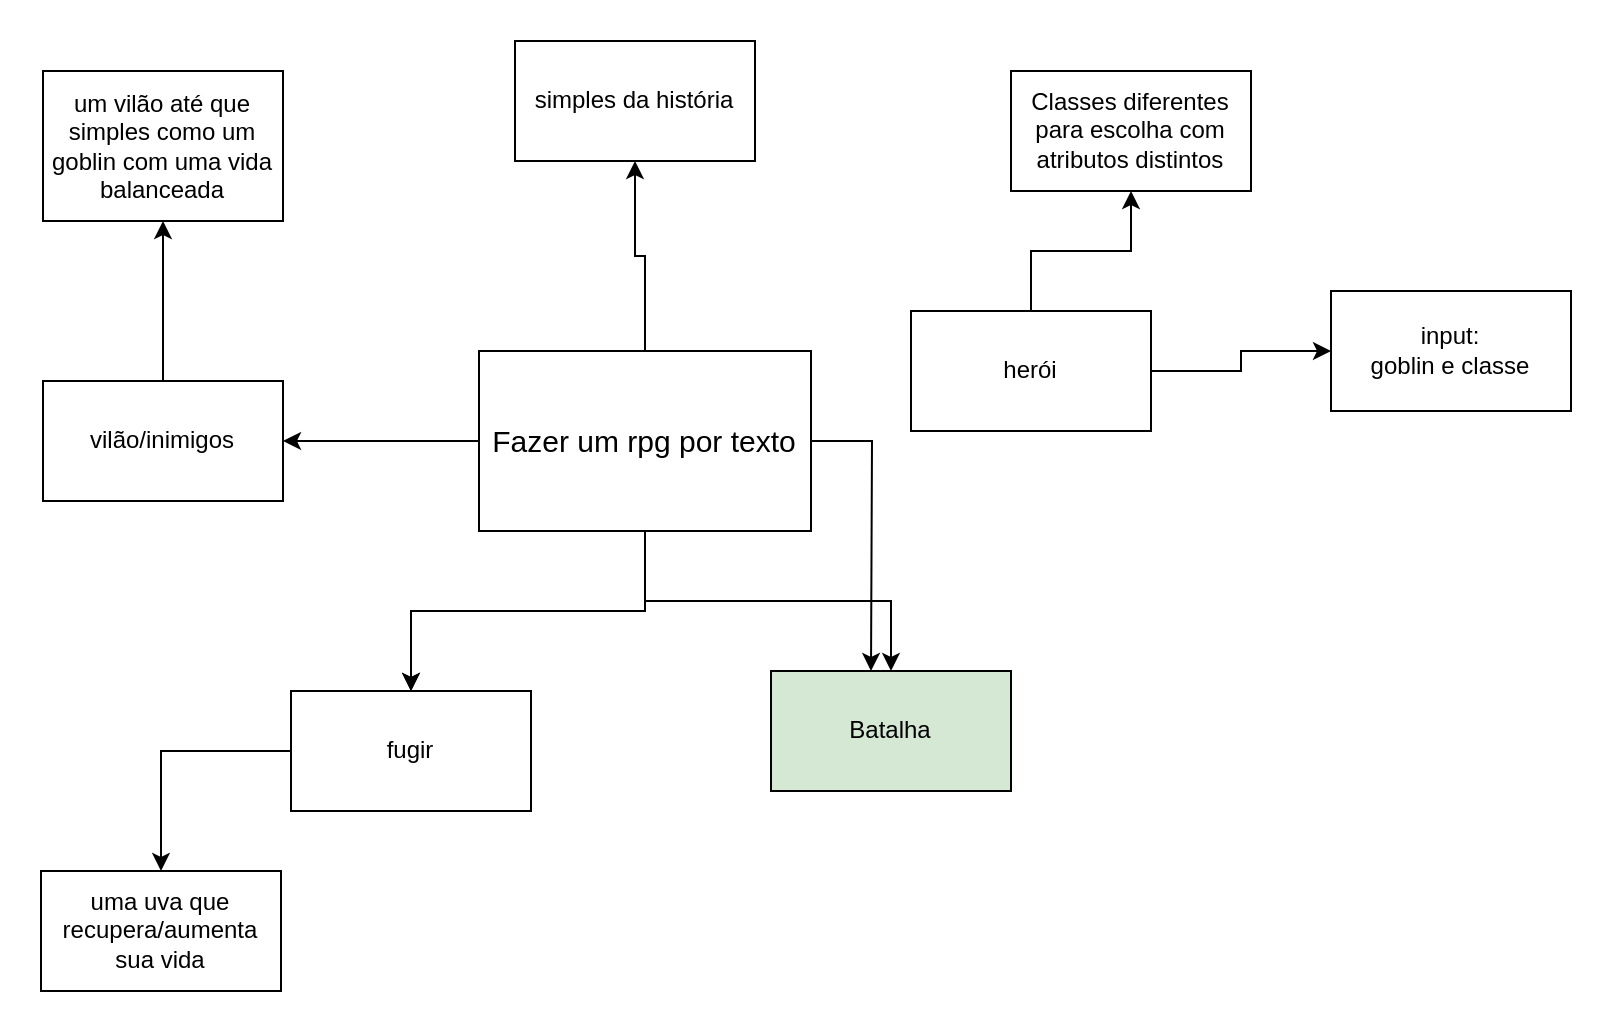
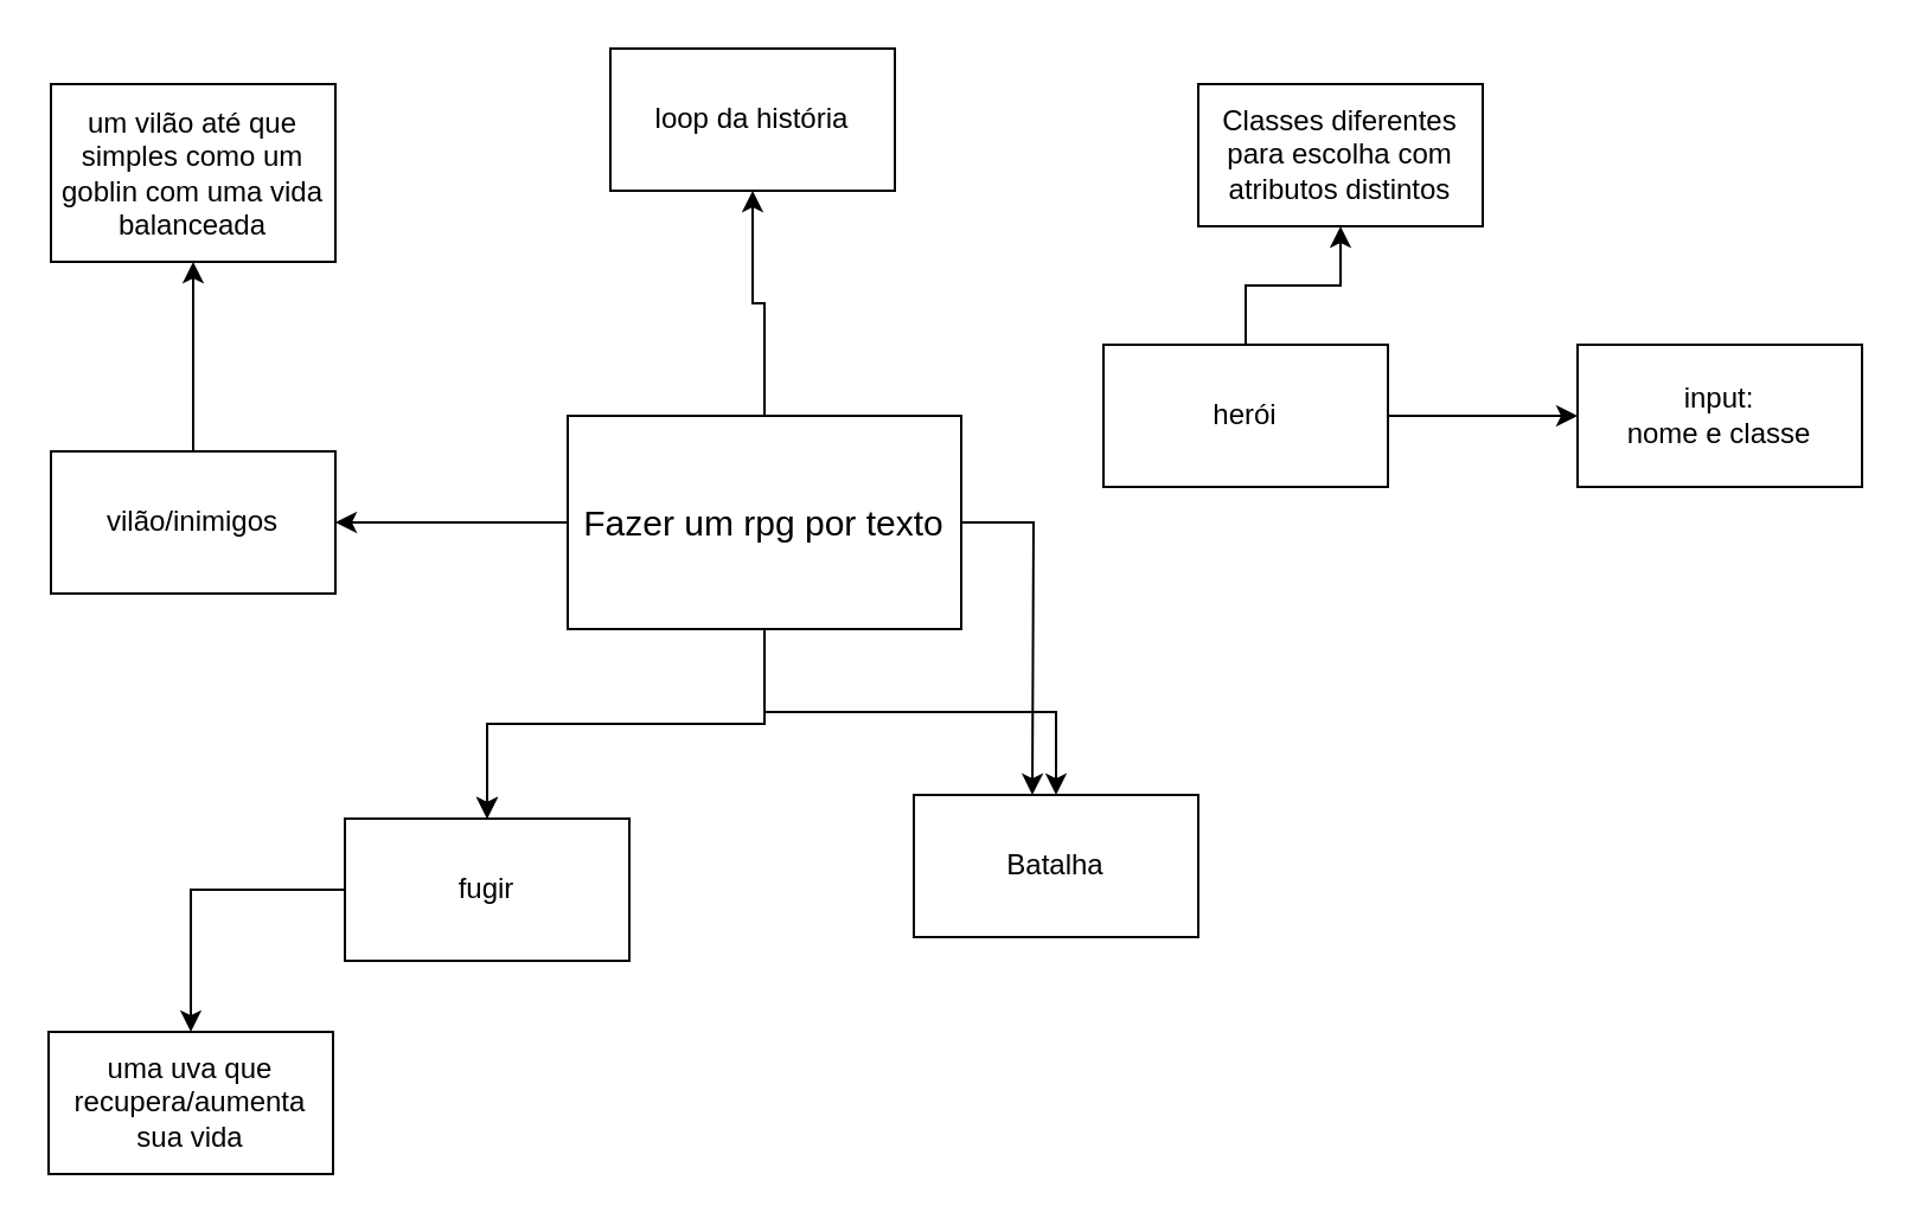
- <mxCell id="16" value="simples da história" style="whiteSpace=wrap;html=1;rounded=0;" vertex="1" parent="1"><mxGeometry x="257" y="20" width="120" height="60" as="geometry" /></mxCell>
+ <mxCell id="16" value="loop da história" style="whiteSpace=wrap;html=1;rounded=0;" vertex="1" parent="1"><mxGeometry x="257" y="20" width="120" height="60" as="geometry" /></mxCell>
- <mxCell id="18" value="input:&lt;div&gt;goblin e classe&lt;/div&gt;" style="whiteSpace=wrap;html=1;rounded=0;" vertex="1" parent="1"><mxGeometry x="665" y="145" width="120" height="60" as="geometry" /></mxCell>
+ <mxCell id="18" value="input:&lt;div&gt;nome e classe&lt;/div&gt;" style="whiteSpace=wrap;html=1;rounded=0;" vertex="1" parent="1"><mxGeometry x="665" y="145" width="120" height="60" as="geometry" /></mxCell>
- <mxCell id="11" value="herói" style="whiteSpace=wrap;html=1;rounded=0;" vertex="1" parent="1"><mxGeometry x="455" y="155" width="120" height="60" as="geometry" /></mxCell>
+ <mxCell id="11" value="herói" style="whiteSpace=wrap;html=1;rounded=0;" vertex="1" parent="1"><mxGeometry x="465" y="145" width="120" height="60" as="geometry" /></mxCell>
- <mxCell id="20" value="Batalha" style="whiteSpace=wrap;html=1;rounded=0;fillColor=#d5e8d4;" vertex="1" parent="1"><mxGeometry x="385" y="335" width="120" height="60" as="geometry" /></mxCell>
+ <mxCell id="20" value="Batalha" style="whiteSpace=wrap;html=1;rounded=0;" vertex="1" parent="1"><mxGeometry x="385" y="335" width="120" height="60" as="geometry" /></mxCell>
